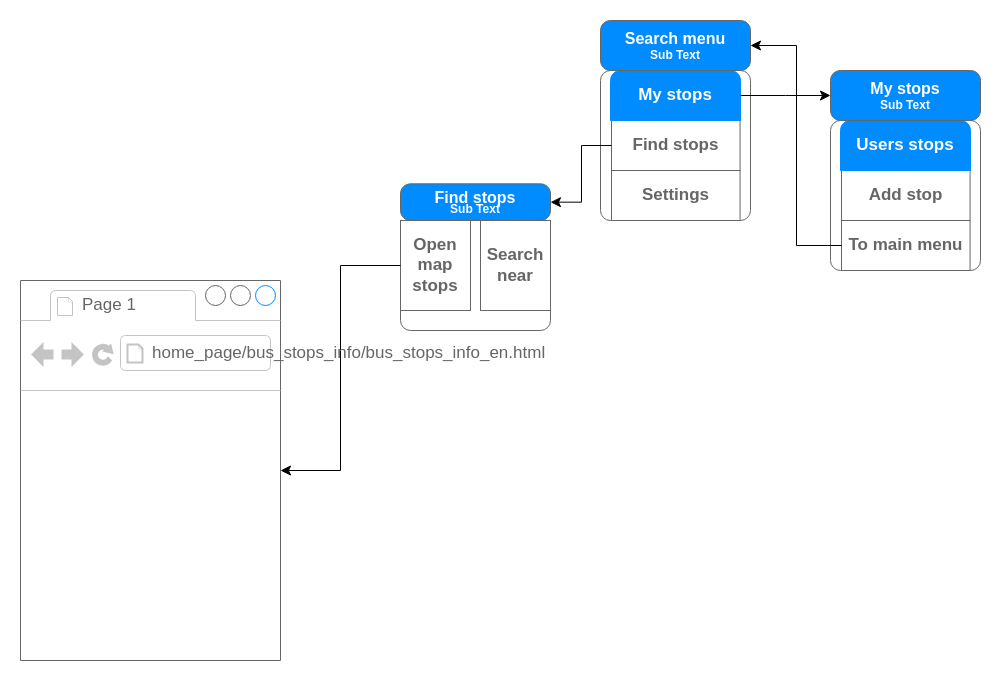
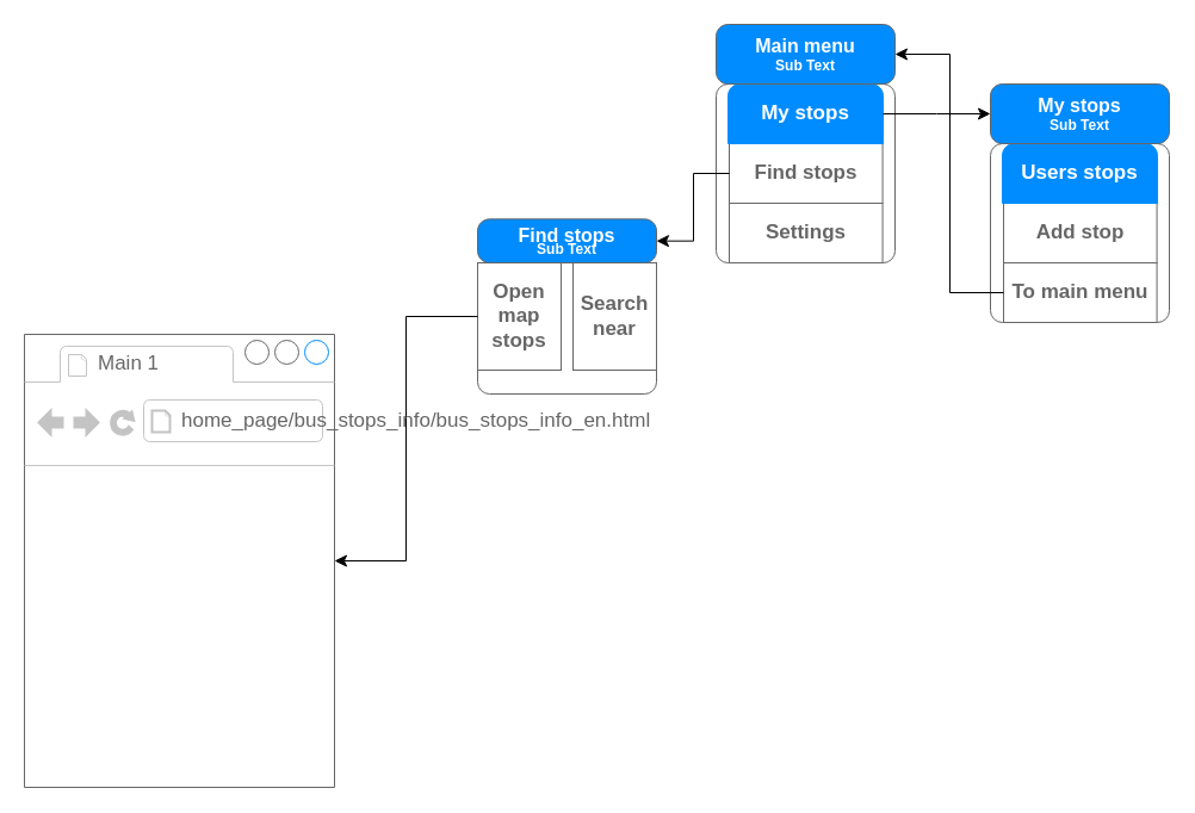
- <mxCell id="7" value="Search menu" style="strokeWidth=1;shadow=0;dashed=0;align=center;html=1;shape=mxgraph.mockup.anchor;fontSize=16;fontColor=#ffffff;fontStyle=1;whiteSpace=wrap;" vertex="1" parent="6"><mxGeometry y="8" width="150" height="20" as="geometry" /></mxCell>
+ <mxCell id="7" value="Main menu" style="strokeWidth=1;shadow=0;dashed=0;align=center;html=1;shape=mxgraph.mockup.anchor;fontSize=16;fontColor=#ffffff;fontStyle=1;whiteSpace=wrap;" vertex="1" parent="6"><mxGeometry y="8" width="150" height="20" as="geometry" /></mxCell>
- <mxCell id="27" value="Page 1" style="strokeWidth=1;shadow=0;dashed=0;align=center;html=1;shape=mxgraph.mockup.containers.anchor;fontSize=17;fontColor=#666666;align=left;whiteSpace=wrap;" vertex="1" parent="26"><mxGeometry x="60" y="12" width="110" height="26" as="geometry" /></mxCell>
+ <mxCell id="27" value="Main 1" style="strokeWidth=1;shadow=0;dashed=0;align=center;html=1;shape=mxgraph.mockup.containers.anchor;fontSize=17;fontColor=#666666;align=left;whiteSpace=wrap;" vertex="1" parent="26"><mxGeometry x="60" y="12" width="110" height="26" as="geometry" /></mxCell>
